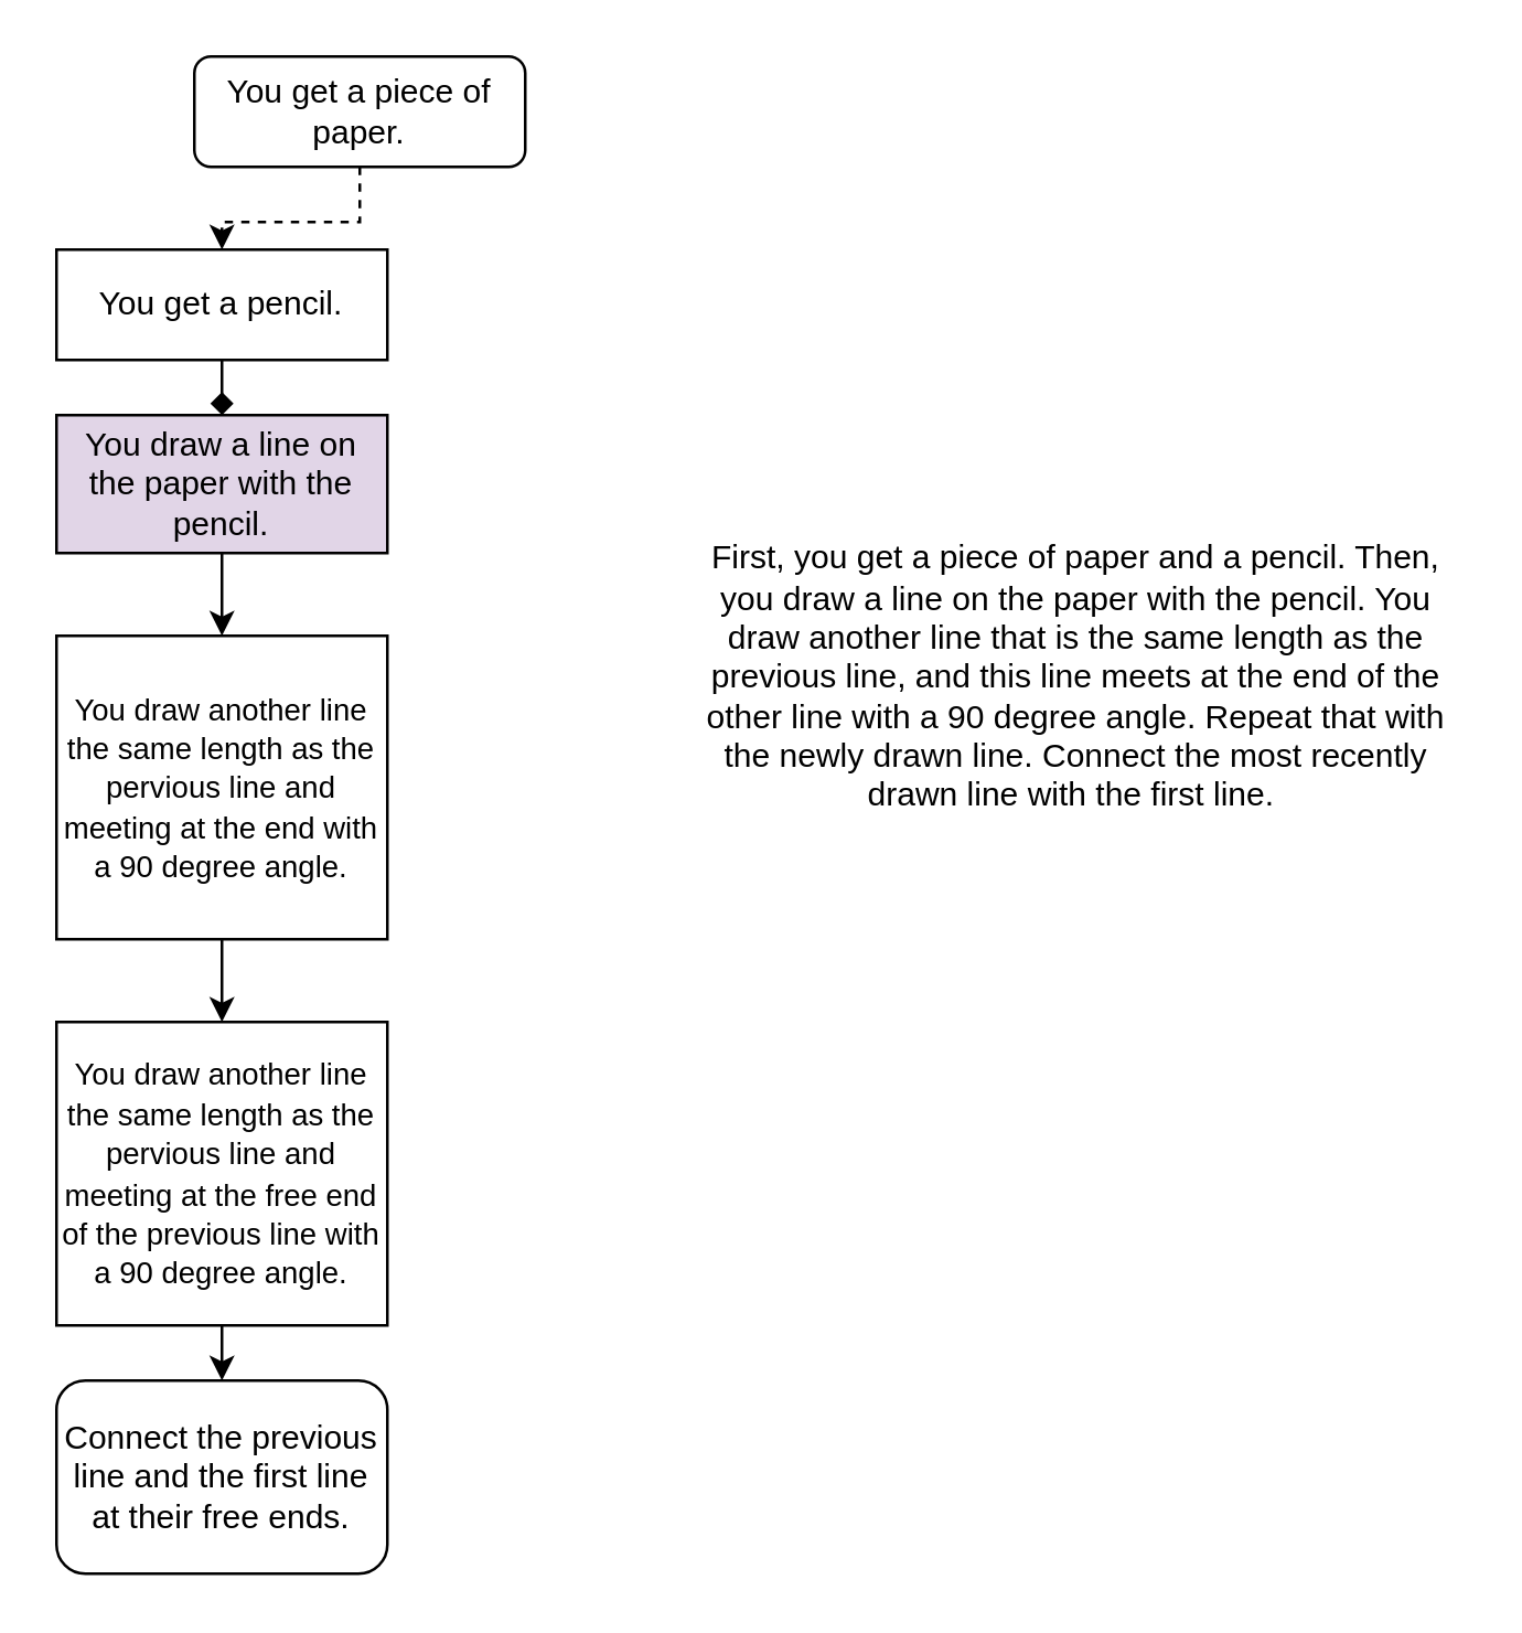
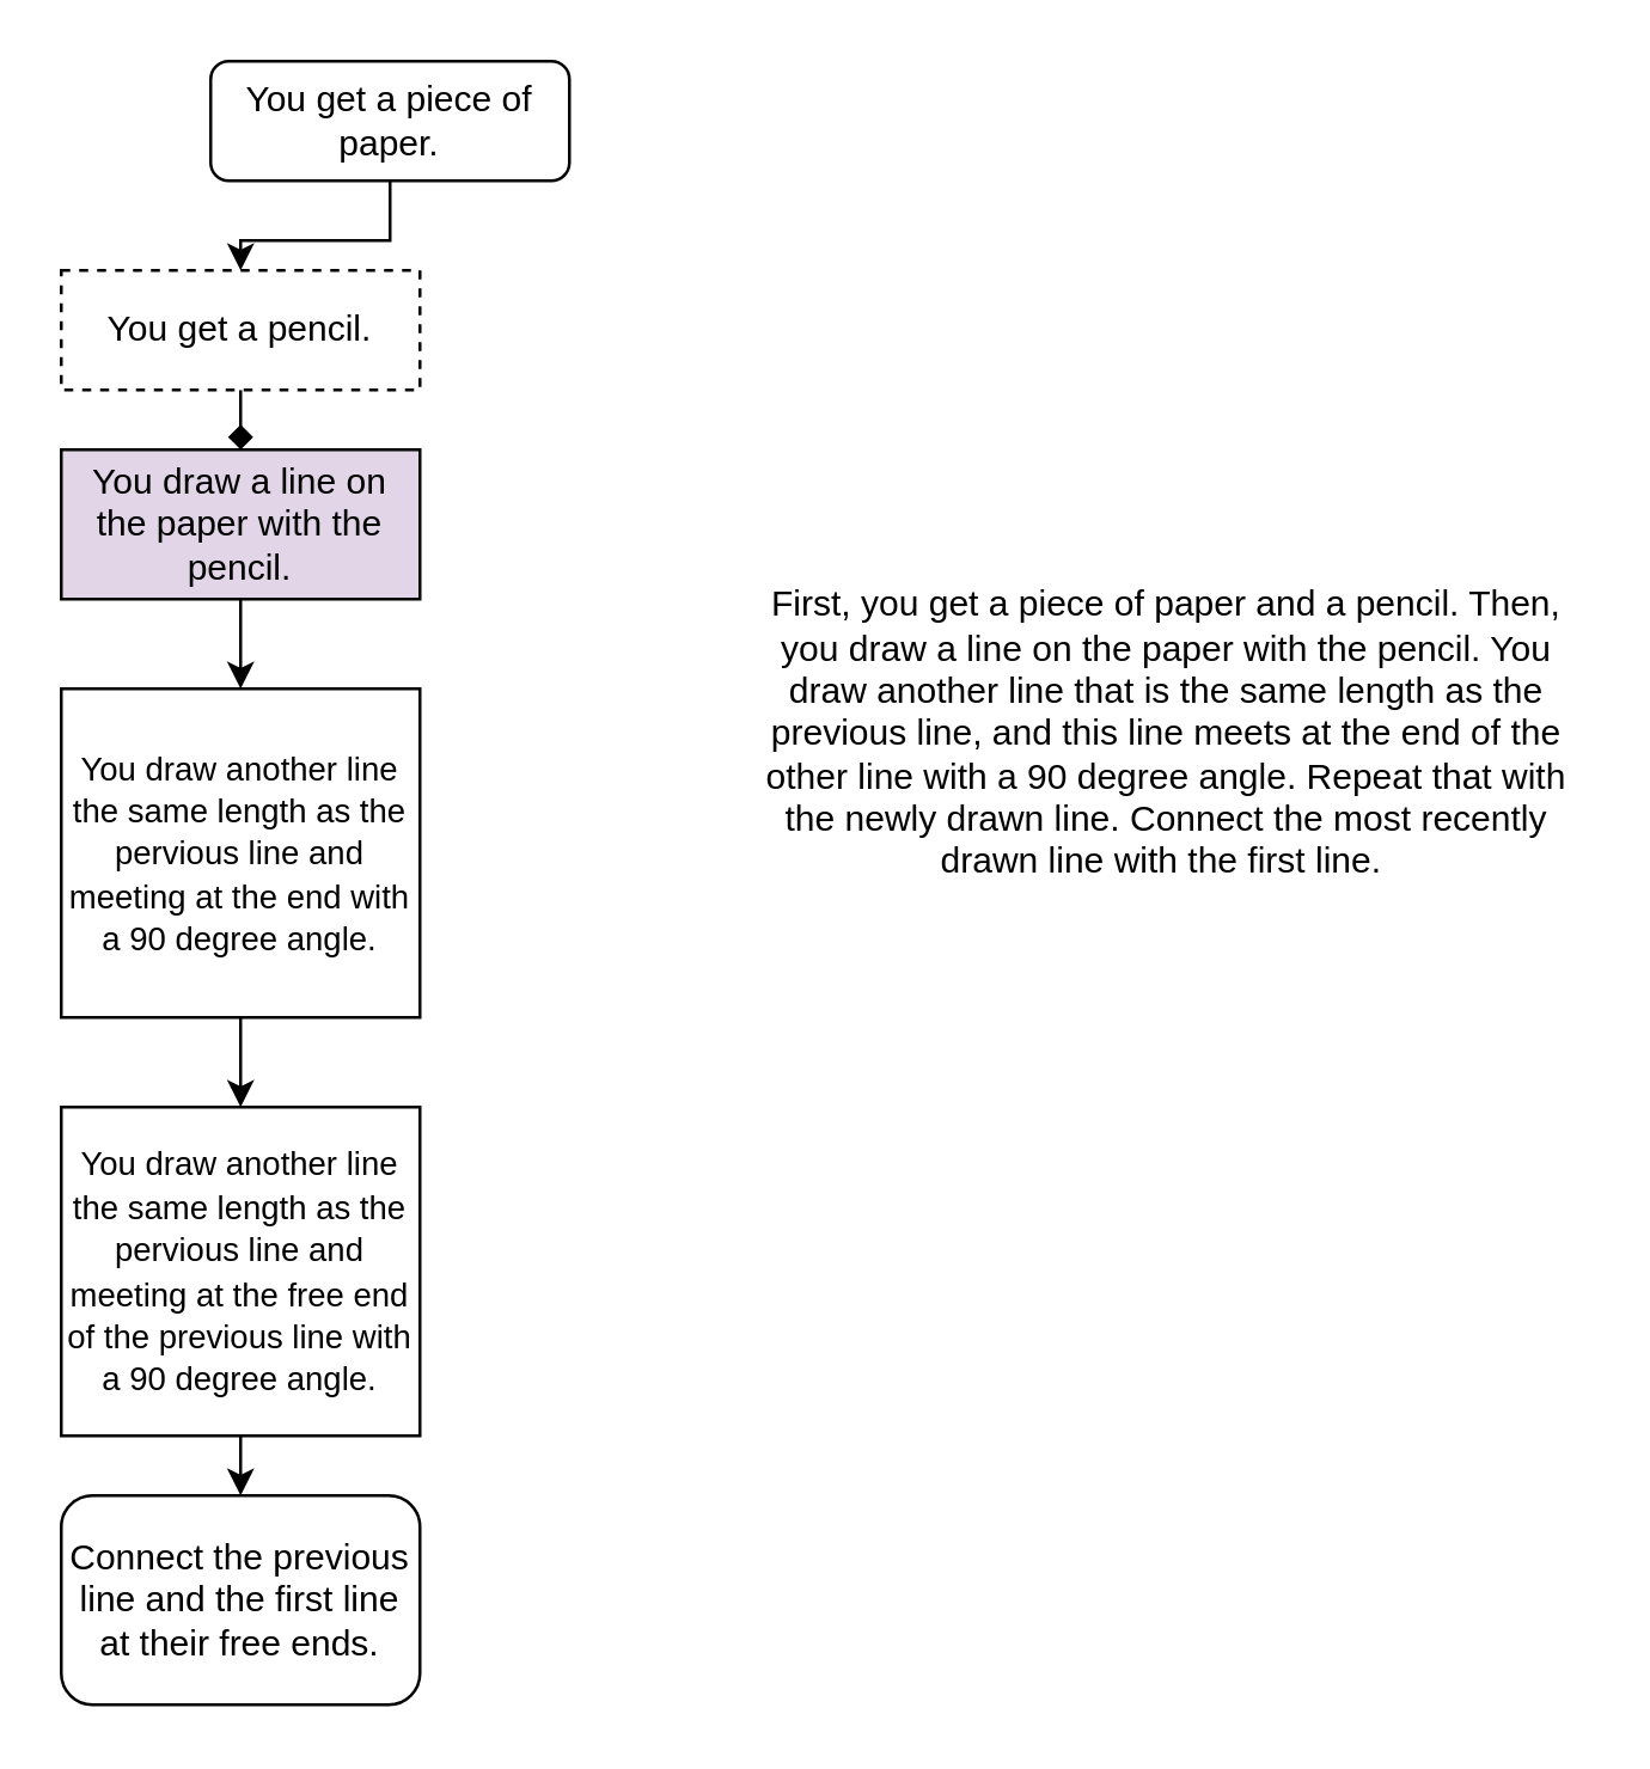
- <mxCell id="2" style="edgeStyle=orthogonalEdgeStyle;rounded=0;orthogonalLoop=1;jettySize=auto;html=1;exitX=0.5;exitY=1;exitDx=0;exitDy=0;dashed=1;" edge="1" parent="1" source="3" target="6"><mxGeometry relative="1" as="geometry" /></mxCell>
+ <mxCell id="2" style="edgeStyle=orthogonalEdgeStyle;rounded=0;orthogonalLoop=1;jettySize=auto;html=1;exitX=0.5;exitY=1;exitDx=0;exitDy=0;" edge="1" parent="1" source="3" target="6"><mxGeometry relative="1" as="geometry" /></mxCell>
- <mxCell id="6" value="You get a pencil." style="rounded=0;whiteSpace=wrap;html=1;" vertex="1" parent="1"><mxGeometry x="20" y="90" width="120" height="40" as="geometry" /></mxCell>
+ <mxCell id="6" value="You get a pencil." style="rounded=0;whiteSpace=wrap;html=1;dashed=1;" vertex="1" parent="1"><mxGeometry x="20" y="90" width="120" height="40" as="geometry" /></mxCell>
